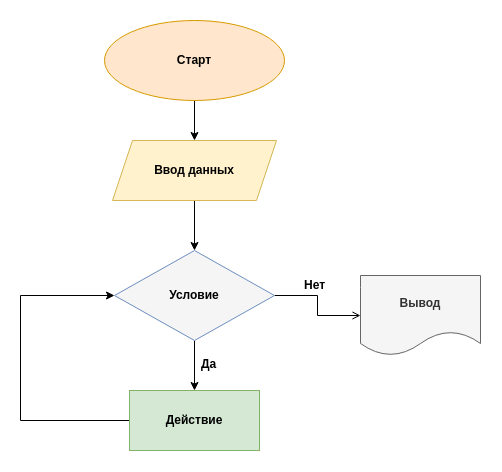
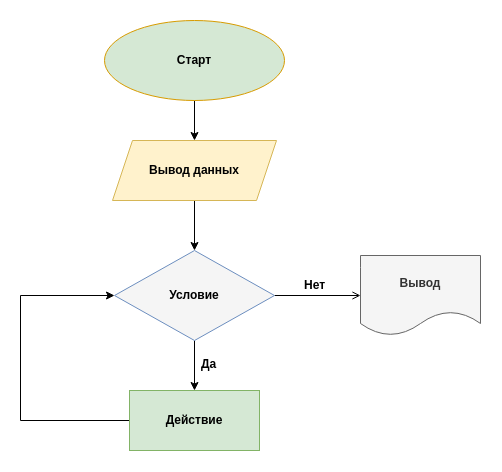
- <mxCell id="3" value="&lt;b&gt;Старт&lt;/b&gt;" style="ellipse;whiteSpace=wrap;html=1;fillColor=#ffe6cc;strokeColor=#d79b00;" vertex="1" parent="1"><mxGeometry x="104" y="20" width="180" height="80" as="geometry" /></mxCell>
+ <mxCell id="3" value="&lt;b&gt;Старт&lt;/b&gt;" style="ellipse;whiteSpace=wrap;html=1;fillColor=#d5e8d4;strokeColor=#d79b00;" vertex="1" parent="1"><mxGeometry x="104" y="20" width="180" height="80" as="geometry" /></mxCell>
- <mxCell id="5" value="&lt;b&gt;Ввод данных&lt;/b&gt;" style="shape=parallelogram;perimeter=parallelogramPerimeter;whiteSpace=wrap;html=1;fixedSize=1;fillColor=#fff2cc;strokeColor=#d6b656;" vertex="1" parent="1"><mxGeometry x="112" y="140" width="164" height="60" as="geometry" /></mxCell>
+ <mxCell id="5" value="&lt;b&gt;Вывод данных&lt;/b&gt;" style="shape=parallelogram;perimeter=parallelogramPerimeter;whiteSpace=wrap;html=1;fixedSize=1;fillColor=#fff2cc;strokeColor=#d6b656;" vertex="1" parent="1"><mxGeometry x="112" y="140" width="164" height="60" as="geometry" /></mxCell>
- <mxCell id="11" value="&lt;b&gt;Вывод&lt;/b&gt;" style="shape=document;whiteSpace=wrap;html=1;boundedLbl=1;fillColor=#f5f5f5;fontColor=#333333;strokeColor=#666666;" vertex="1" parent="1"><mxGeometry x="360" y="275" width="120" height="80" as="geometry" /></mxCell>
+ <mxCell id="11" value="&lt;b&gt;Вывод&lt;/b&gt;" style="shape=document;whiteSpace=wrap;html=1;boundedLbl=1;fillColor=#f5f5f5;fontColor=#333333;strokeColor=#666666;" vertex="1" parent="1"><mxGeometry x="360" y="255" width="120" height="80" as="geometry" /></mxCell>
